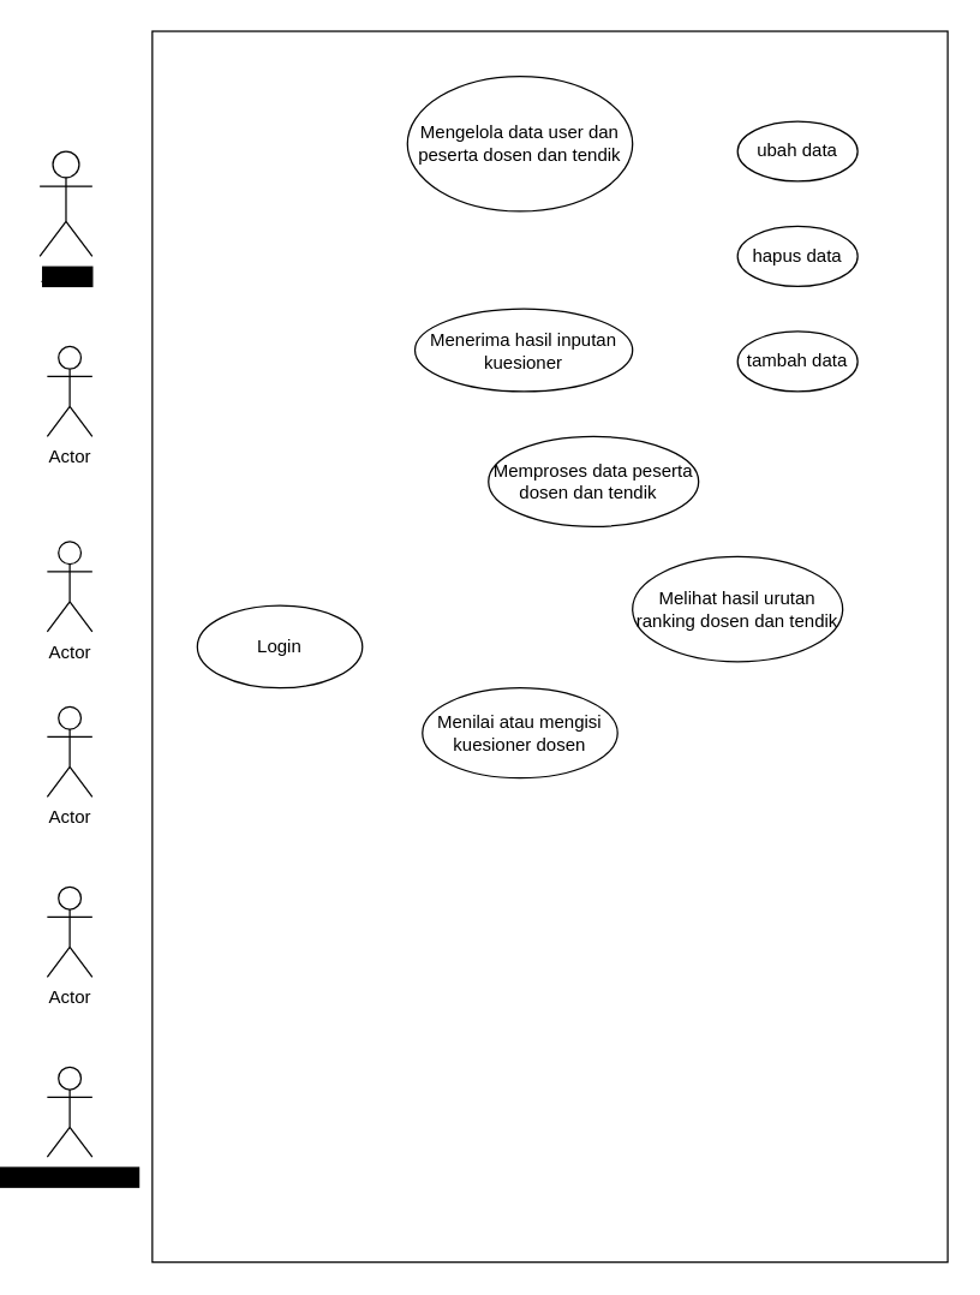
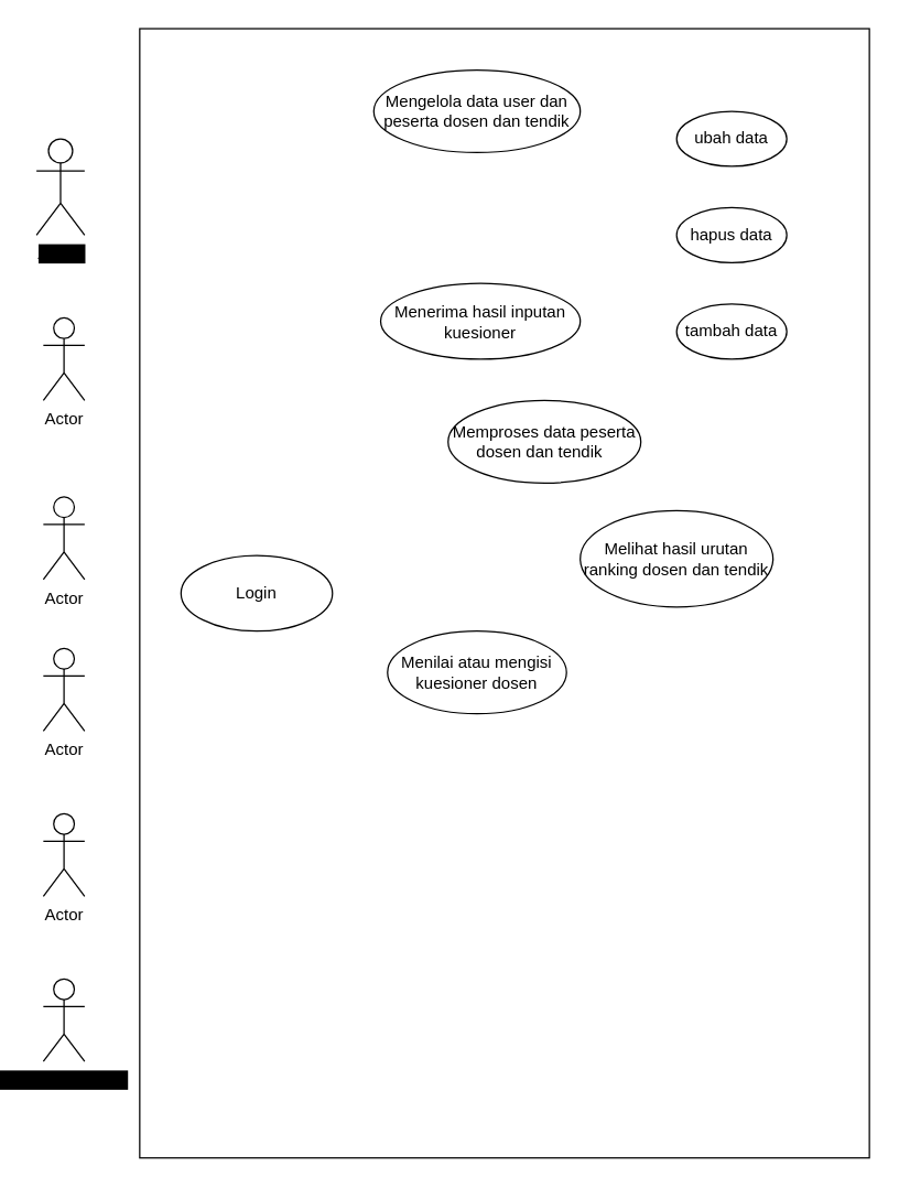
- <mxCell id="10" value="Mengelola data user dan peserta dosen dan tendik" style="ellipse;whiteSpace=wrap;html=1;" vertex="1" parent="1"><mxGeometry x="265" y="50" width="150" height="90" as="geometry" /></mxCell>
+ <mxCell id="10" value="Mengelola data user dan peserta dosen dan tendik" style="ellipse;whiteSpace=wrap;html=1;" vertex="1" parent="1"><mxGeometry x="265" y="50" width="150" height="60" as="geometry" /></mxCell>
